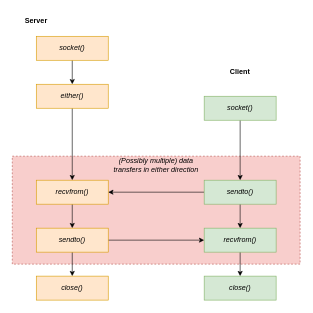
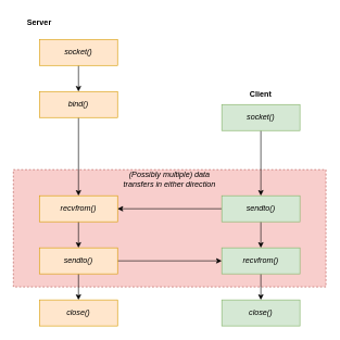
- <mxCell id="22" value="&lt;b&gt;Client&lt;/b&gt;" style="text;html=1;align=center;verticalAlign=middle;whiteSpace=wrap;rounded=0;" vertex="1" parent="1"><mxGeometry x="370" y="105" width="60" height="30" as="geometry" /></mxCell>
+ <mxCell id="22" value="&lt;b&gt;Client&lt;/b&gt;" style="text;html=1;align=center;verticalAlign=middle;whiteSpace=wrap;rounded=0;" vertex="1" parent="1"><mxGeometry x="370" y="130" width="60" height="30" as="geometry" /></mxCell>
- <mxCell id="6" value="&lt;i&gt;either()&lt;/i&gt;" style="rounded=0;whiteSpace=wrap;html=1;fillColor=#ffe6cc;strokeColor=#d79b00;" vertex="1" parent="1"><mxGeometry x="60" y="140" width="120" height="40" as="geometry" /></mxCell>
+ <mxCell id="6" value="&lt;i&gt;bind()&lt;/i&gt;" style="rounded=0;whiteSpace=wrap;html=1;fillColor=#ffe6cc;strokeColor=#d79b00;" vertex="1" parent="1"><mxGeometry x="60" y="140" width="120" height="40" as="geometry" /></mxCell>
